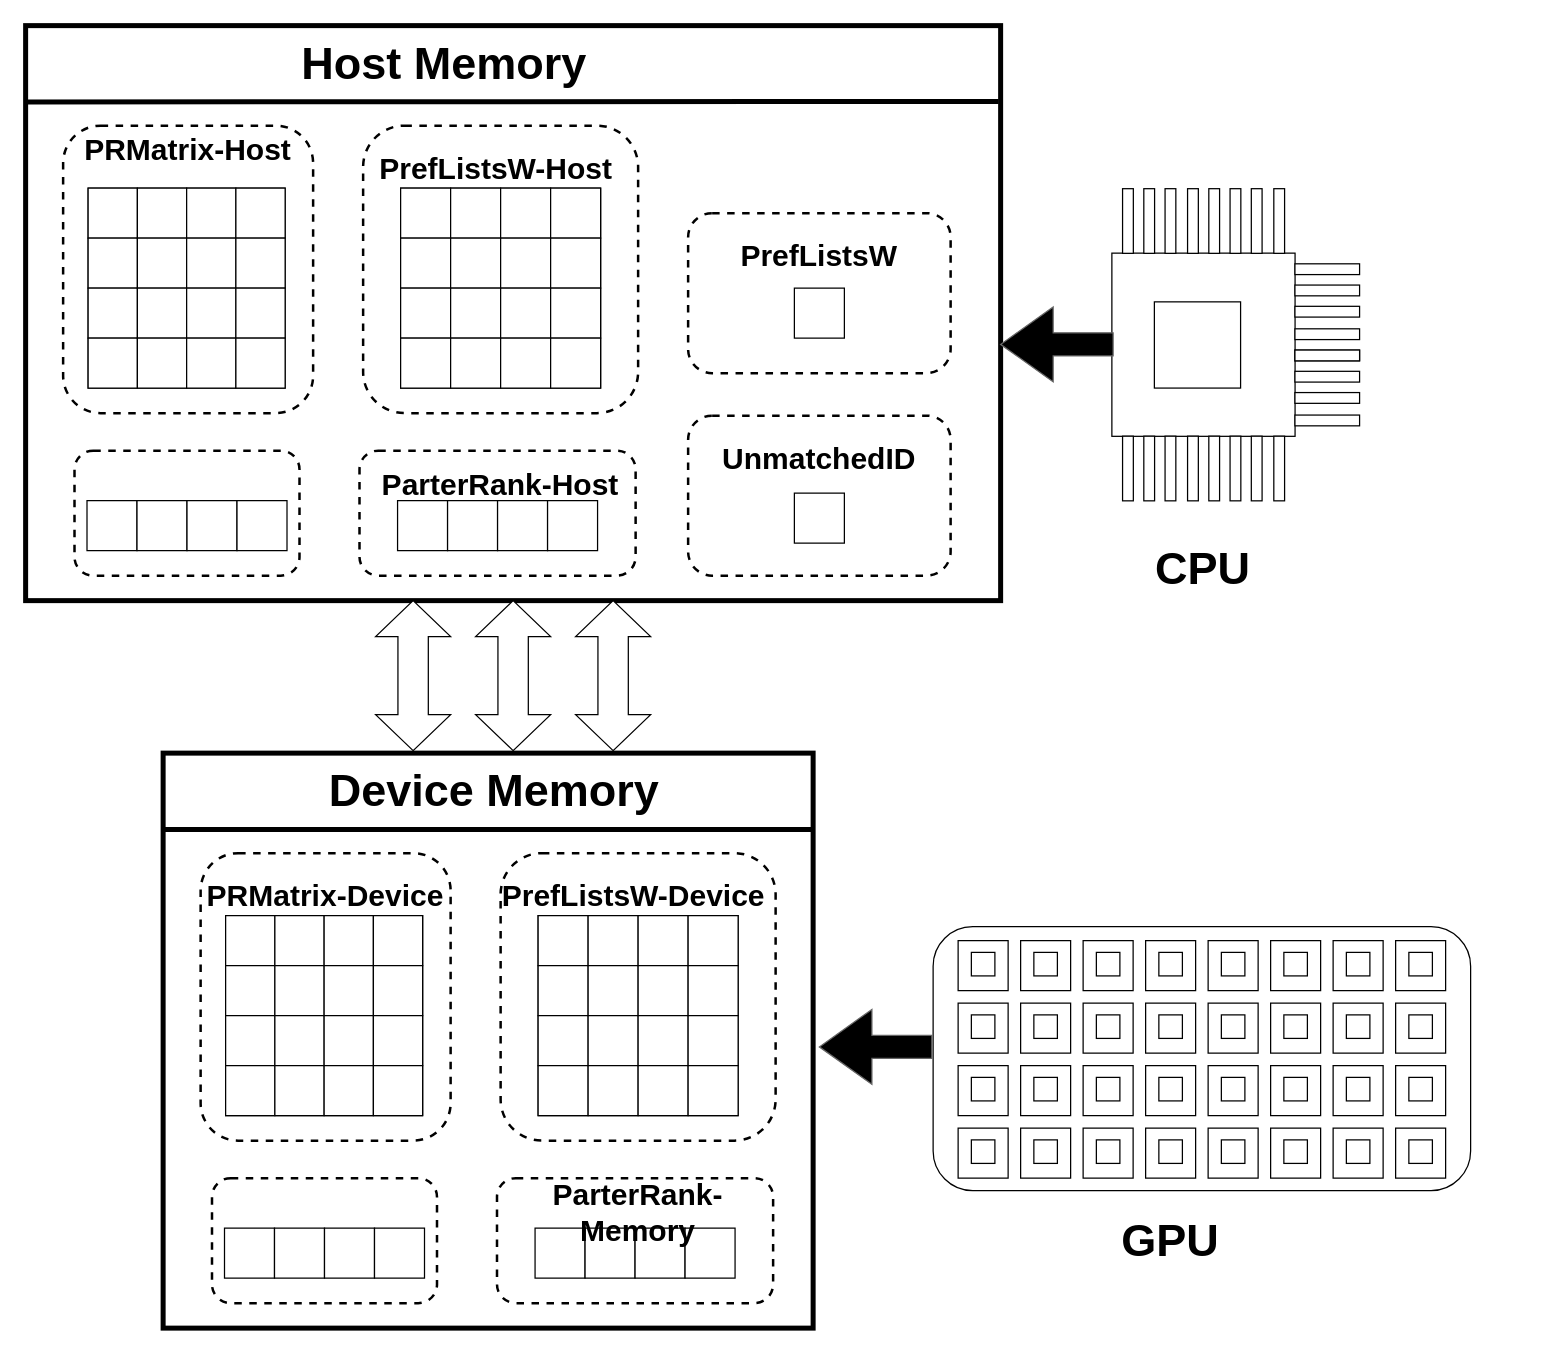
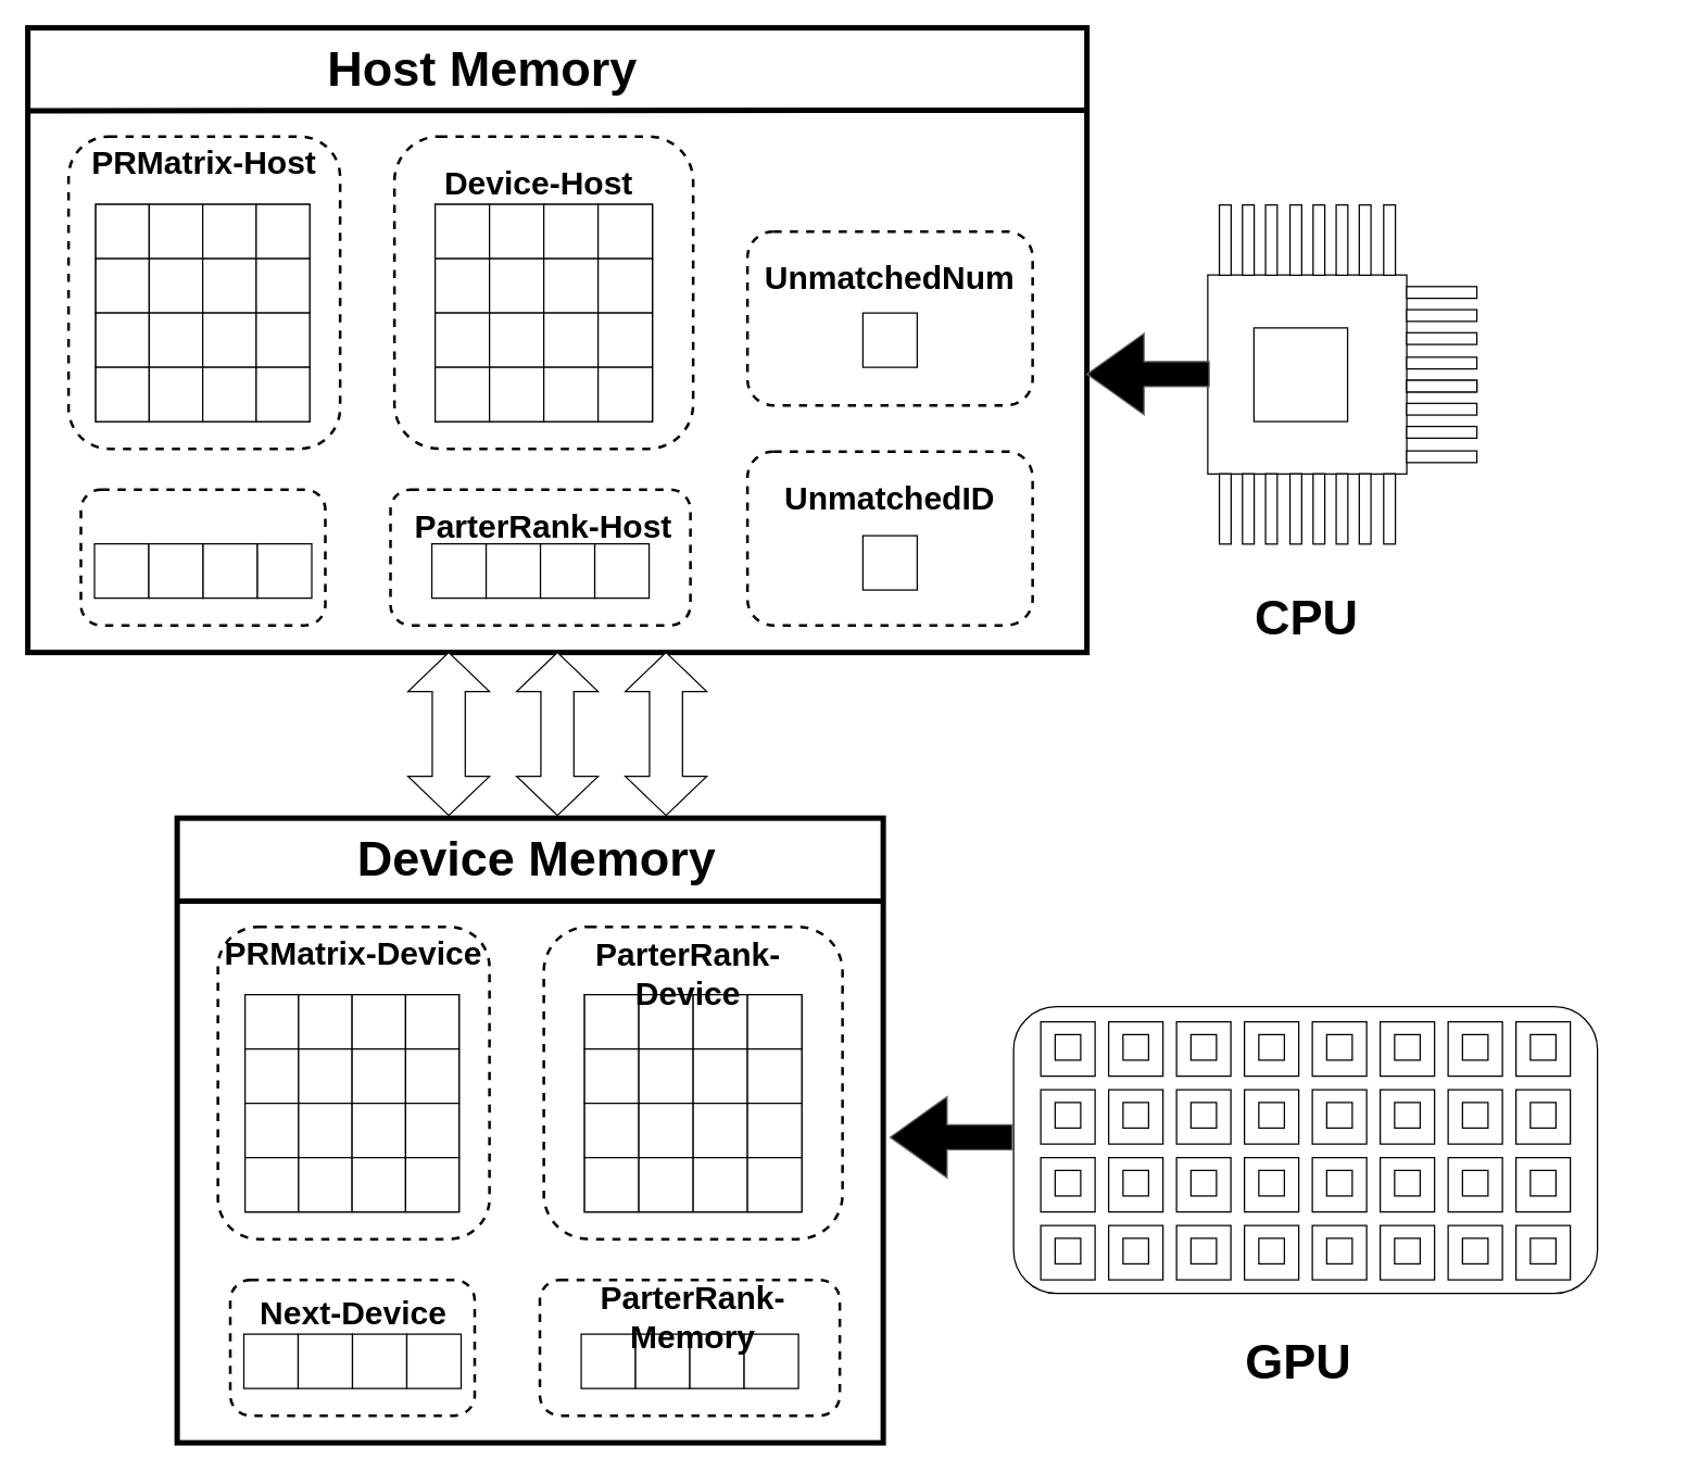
- <mxCell id="98" value="&lt;p&gt;&lt;b&gt;&lt;font style=&quot;font-size: 24px;&quot;&gt;PrefListsW-&lt;/font&gt;&lt;/b&gt;&lt;b style=&quot;font-size: 24px;&quot;&gt;&lt;font style=&quot;font-size: 24px;&quot;&gt;Host&lt;/font&gt;&lt;/b&gt;&lt;/p&gt;" style="text;html=1;align=center;verticalAlign=middle;whiteSpace=wrap;rounded=0;" vertex="1" parent="1"><mxGeometry x="290" y="120" width="213.13" height="30" as="geometry" /></mxCell>
+ <mxCell id="98" value="&lt;p&gt;&lt;b&gt;&lt;font style=&quot;font-size: 24px;&quot;&gt;Device-&lt;/font&gt;&lt;/b&gt;&lt;b style=&quot;font-size: 24px;&quot;&gt;&lt;font style=&quot;font-size: 24px;&quot;&gt;Host&lt;/font&gt;&lt;/b&gt;&lt;/p&gt;" style="text;html=1;align=center;verticalAlign=middle;whiteSpace=wrap;rounded=0;" vertex="1" parent="1"><mxGeometry x="290" y="120" width="213.13" height="30" as="geometry" /></mxCell>
- <mxCell id="217" value="&lt;p style=&quot;font-size: 24px;&quot;&gt;&lt;b style=&quot;font-size: 24px;&quot;&gt;&lt;font style=&quot;font-size: 24px;&quot;&gt;PrefListsW&lt;/font&gt;&lt;/b&gt;&lt;br style=&quot;font-size: 24px;&quot;&gt;&lt;/p&gt;" style="text;html=1;align=center;verticalAlign=middle;whiteSpace=wrap;rounded=0;fontSize=24;" vertex="1" parent="1"><mxGeometry x="550" y="190" width="210" height="30" as="geometry" /></mxCell>
+ <mxCell id="217" value="&lt;p style=&quot;font-size: 24px;&quot;&gt;&lt;b style=&quot;font-size: 24px;&quot;&gt;&lt;font style=&quot;font-size: 24px;&quot;&gt;UnmatchedNum&lt;/font&gt;&lt;/b&gt;&lt;br style=&quot;font-size: 24px;&quot;&gt;&lt;/p&gt;" style="text;html=1;align=center;verticalAlign=middle;whiteSpace=wrap;rounded=0;fontSize=24;" vertex="1" parent="1"><mxGeometry x="550" y="190" width="210" height="30" as="geometry" /></mxCell>
- <mxCell id="40" value="&lt;p style=&quot;font-size: 24px;&quot;&gt;&lt;b style=&quot;font-size: 24px;&quot;&gt;&lt;font style=&quot;font-size: 24px;&quot;&gt;PRMatrix-Device&lt;/font&gt;&lt;/b&gt;&lt;/p&gt;" style="text;html=1;align=center;verticalAlign=middle;whiteSpace=wrap;rounded=0;fontSize=24;" vertex="1" parent="1"><mxGeometry x="162.8" y="702" width="194.4" height="30" as="geometry" /></mxCell>
+ <mxCell id="40" value="&lt;p style=&quot;font-size: 24px;&quot;&gt;&lt;b style=&quot;font-size: 24px;&quot;&gt;&lt;font style=&quot;font-size: 24px;&quot;&gt;PRMatrix-Device&lt;/font&gt;&lt;/b&gt;&lt;/p&gt;" style="text;html=1;align=center;verticalAlign=middle;whiteSpace=wrap;rounded=0;fontSize=24;" vertex="1" parent="1"><mxGeometry x="162.8" y="687" width="194.4" height="30" as="geometry" /></mxCell>
- <mxCell id="41" value="&lt;p&gt;&lt;b&gt;&lt;font style=&quot;font-size: 24px;&quot;&gt;PrefListsW-&lt;/font&gt;&lt;/b&gt;&lt;b style=&quot;font-size: 24px;&quot;&gt;&lt;font style=&quot;font-size: 24px;&quot;&gt;Device&lt;/font&gt;&lt;/b&gt;&lt;/p&gt;" style="text;html=1;align=center;verticalAlign=middle;whiteSpace=wrap;rounded=0;" vertex="1" parent="1"><mxGeometry x="400" y="702" width="213.13" height="30" as="geometry" /></mxCell>
+ <mxCell id="41" value="&lt;p&gt;&lt;b&gt;&lt;font style=&quot;font-size: 24px;&quot;&gt;ParterRank-&lt;/font&gt;&lt;/b&gt;&lt;b style=&quot;font-size: 24px;&quot;&gt;&lt;font style=&quot;font-size: 24px;&quot;&gt;Device&lt;/font&gt;&lt;/b&gt;&lt;/p&gt;" style="text;html=1;align=center;verticalAlign=middle;whiteSpace=wrap;rounded=0;" vertex="1" parent="1"><mxGeometry x="400" y="702" width="213.13" height="30" as="geometry" /></mxCell>
+ <mxCell id="12" value="&lt;p style=&quot;font-size: 24px;&quot;&gt;&lt;b style=&quot;font-size: 24px;&quot;&gt;&lt;font style=&quot;font-size: 24px;&quot;&gt;Next-Device&lt;/font&gt;&lt;/b&gt;&lt;/p&gt;" style="text;html=1;align=center;verticalAlign=middle;whiteSpace=wrap;rounded=0;fontSize=24;" vertex="1" parent="1"><mxGeometry x="179.55" y="952" width="160.45" height="30" as="geometry" /></mxCell>
- <mxCell id="211" value="&lt;b&gt;&lt;span style=&quot;font-size: 36px;&quot;&gt;&lt;font style=&quot;font-size: 36px;&quot;&gt;GPU&lt;br&gt;&lt;/font&gt;&lt;/span&gt;&lt;/b&gt;" style="rounded=1;whiteSpace=wrap;html=1;strokeColor=none;fillColor=none;fontSize=36;" vertex="1" parent="1"><mxGeometry x="851" y="972" width="170" height="40" as="geometry" /></mxCell>
+ <mxCell id="211" value="&lt;b&gt;&lt;span style=&quot;font-size: 36px;&quot;&gt;&lt;font style=&quot;font-size: 36px;&quot;&gt;GPU&lt;br&gt;&lt;/font&gt;&lt;/span&gt;&lt;/b&gt;" style="rounded=1;whiteSpace=wrap;html=1;strokeColor=none;fillColor=none;fontSize=36;" vertex="1" parent="1"><mxGeometry x="871" y="982" width="170" height="40" as="geometry" /></mxCell>
